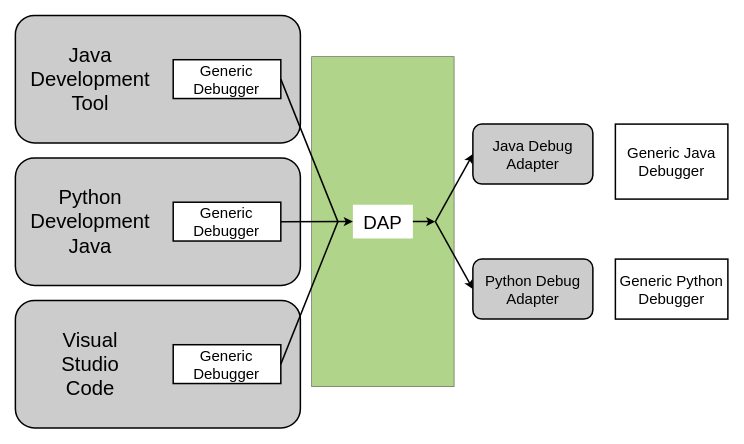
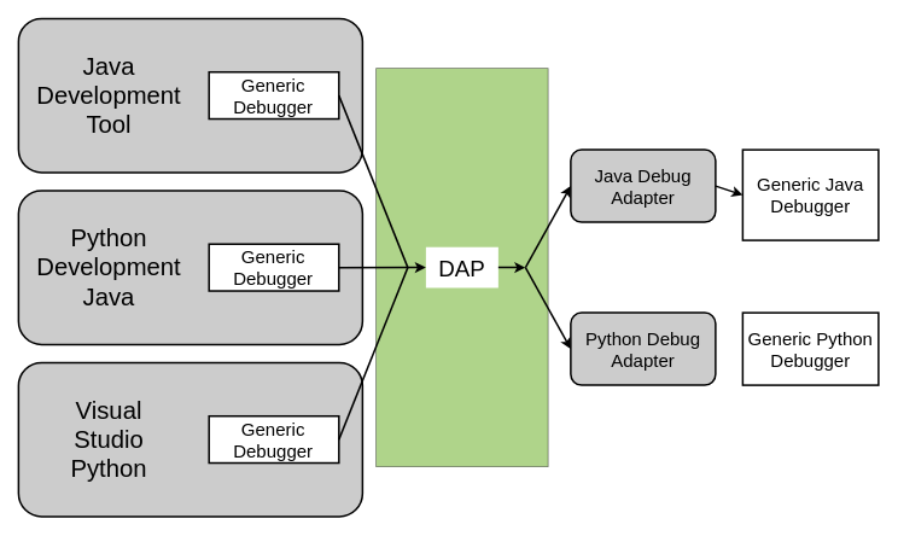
+ <mxCell id="21" style="edgeStyle=none;html=1;exitX=1;exitY=0.5;exitDx=0;exitDy=0;entryX=0;entryY=0.5;entryDx=0;entryDy=0;strokeWidth=2;strokeColor=#000000;" edge="1" parent="1" source="22" target="7"><mxGeometry relative="1" as="geometry" /></mxCell>
- <mxCell id="15" value="&lt;font style=&quot;font-size: 27px;&quot; color=&quot;#000000&quot;&gt;Visual Studio Code&lt;/font&gt;" style="text;html=1;strokeColor=none;fillColor=none;align=center;verticalAlign=middle;whiteSpace=wrap;rounded=0;" parent="13" vertex="1"><mxGeometry x="38.261" y="33.261" width="124.349" height="103.478" as="geometry" /></mxCell>
+ <mxCell id="15" value="&lt;font style=&quot;font-size: 27px;&quot; color=&quot;#000000&quot;&gt;Visual Studio Python&lt;/font&gt;" style="text;html=1;strokeColor=none;fillColor=none;align=center;verticalAlign=middle;whiteSpace=wrap;rounded=0;" parent="13" vertex="1"><mxGeometry x="38.261" y="33.261" width="124.349" height="103.478" as="geometry" /></mxCell>
